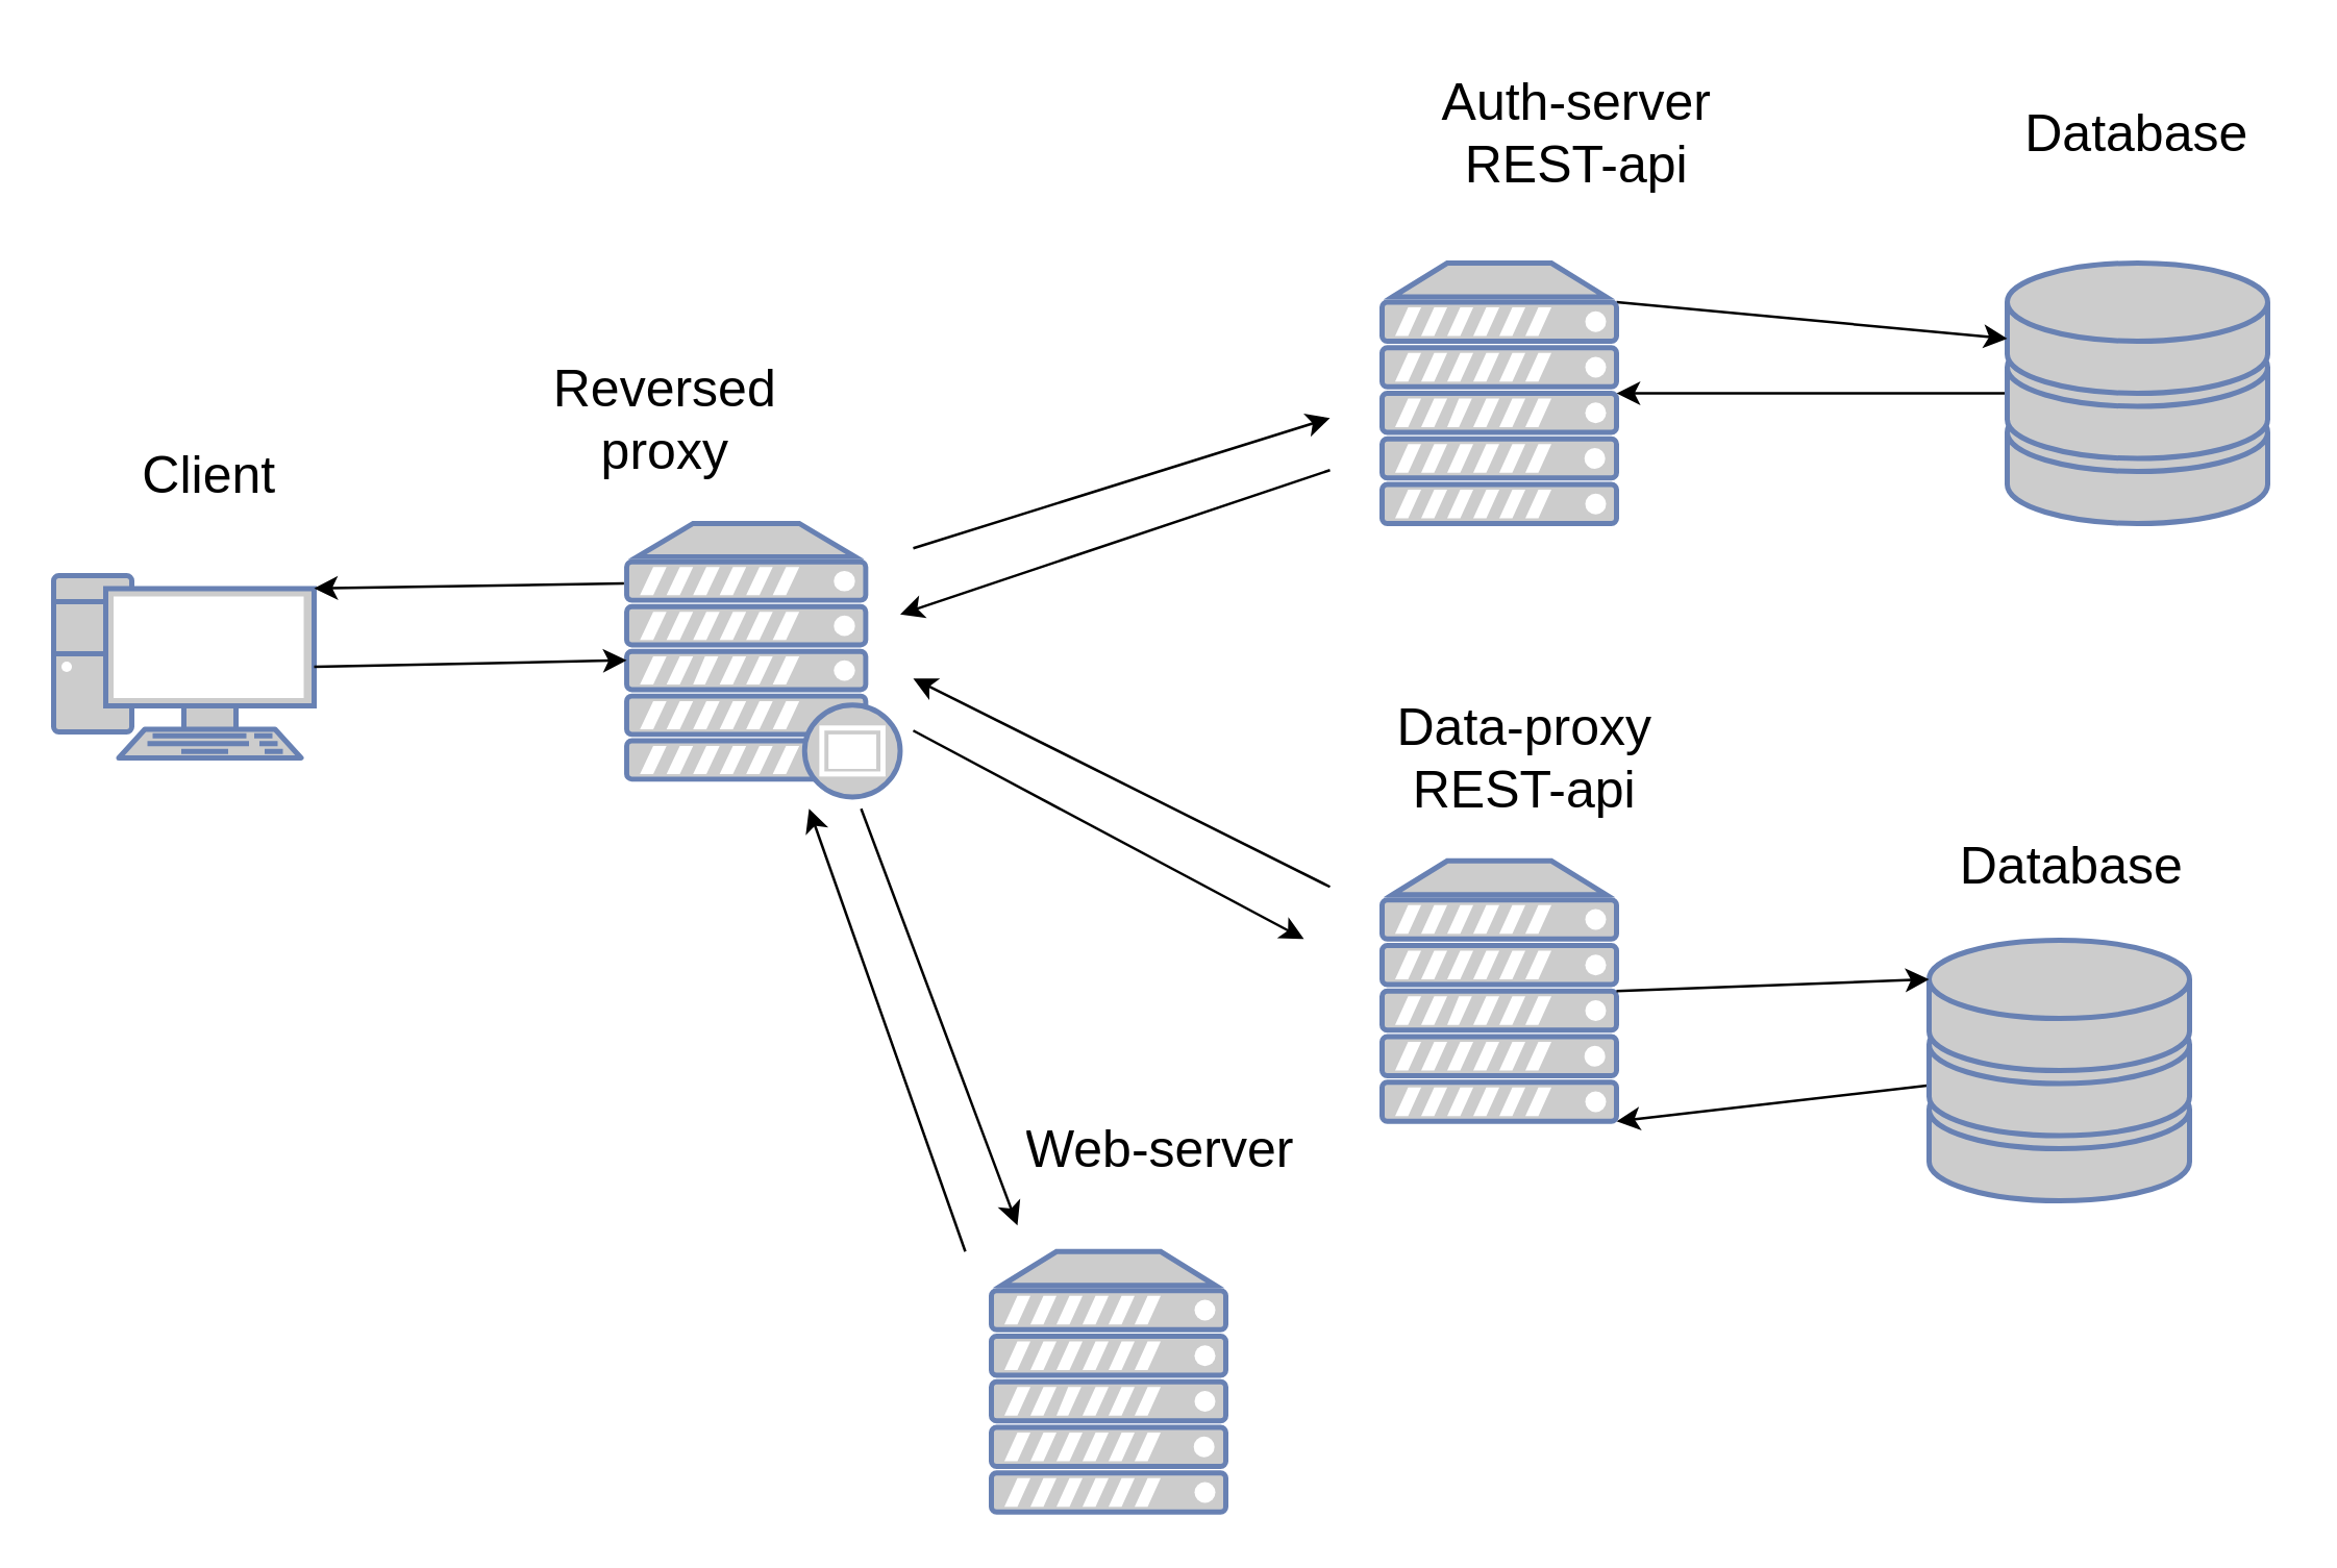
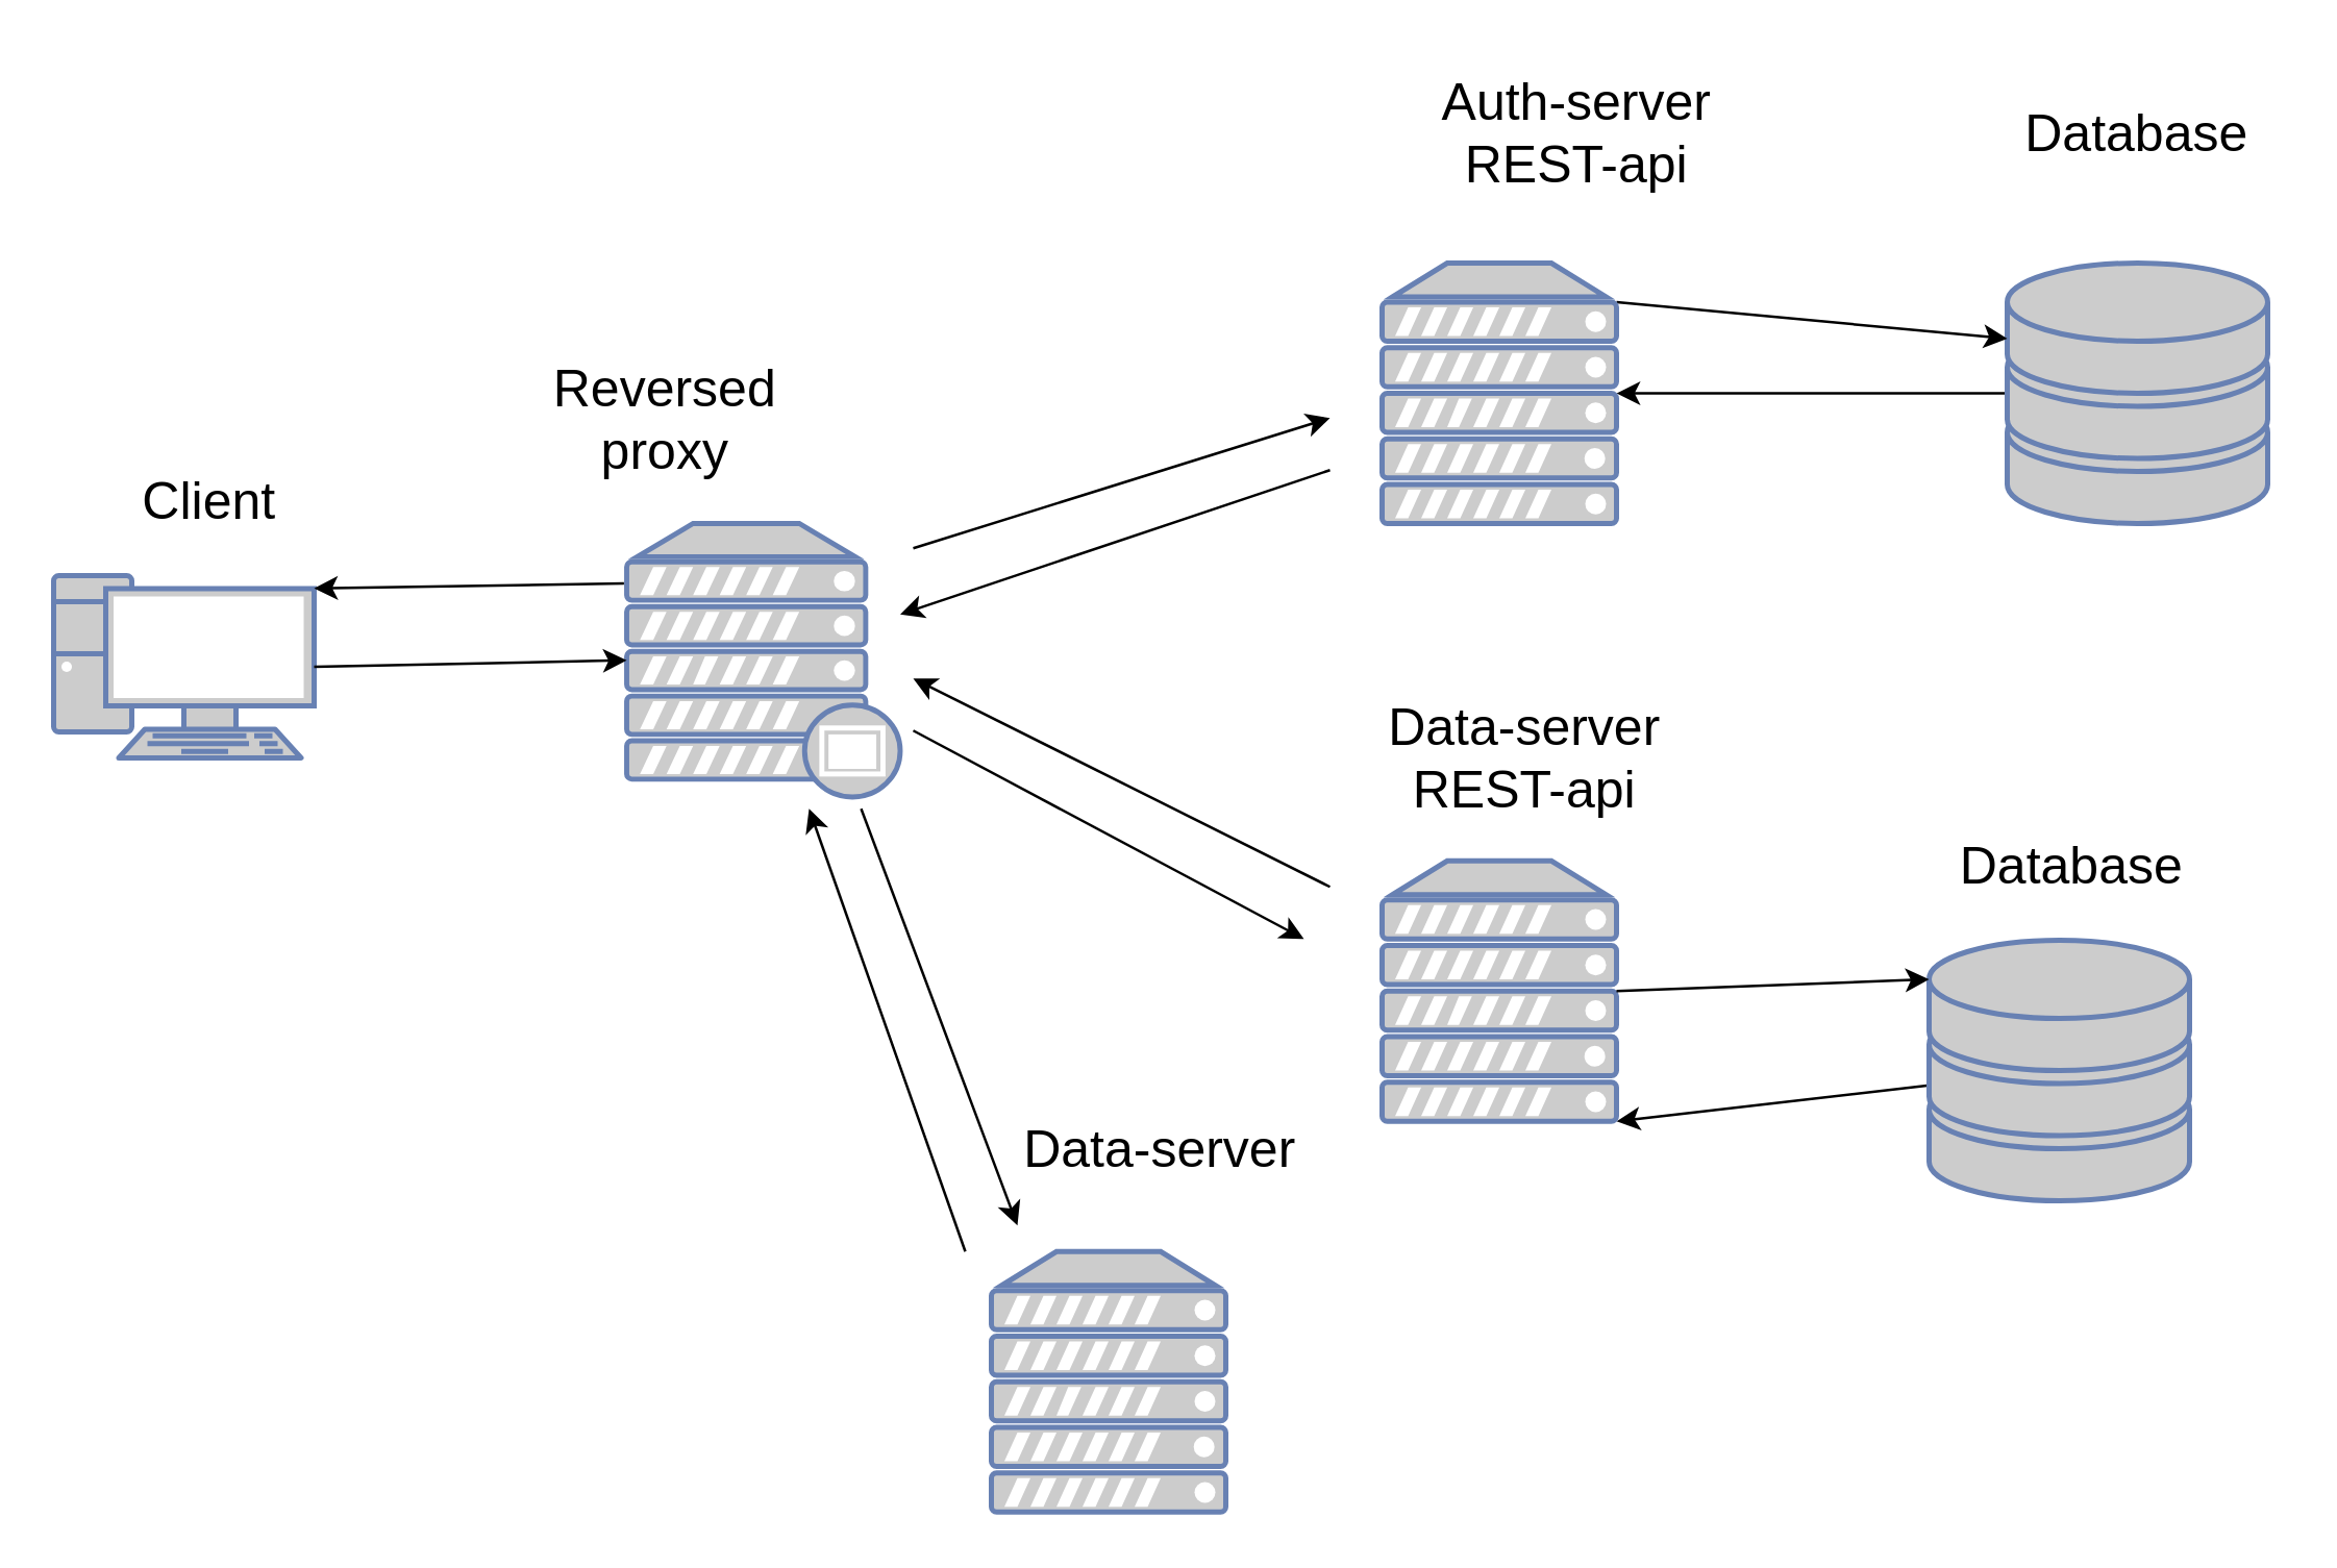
- <mxCell id="21" value="Client" style="text;html=1;strokeColor=none;fillColor=none;align=center;verticalAlign=middle;whiteSpace=wrap;overflow=hidden;fontSize=20;" vertex="1" parent="1"><mxGeometry x="40" y="160.5" width="80" height="40" as="geometry" /></mxCell>
+ <mxCell id="21" value="Client" style="text;html=1;strokeColor=none;fillColor=none;align=center;verticalAlign=middle;whiteSpace=wrap;overflow=hidden;fontSize=20;" vertex="1" parent="1"><mxGeometry x="40" y="170.5" width="80" height="40" as="geometry" /></mxCell>
- <mxCell id="26" value="Data-proxy&lt;br&gt;REST-api" style="text;html=1;strokeColor=none;fillColor=none;align=center;verticalAlign=middle;whiteSpace=wrap;overflow=hidden;fontSize=20;" vertex="1" parent="1"><mxGeometry x="530" y="260" width="110" height="60" as="geometry" /></mxCell>
+ <mxCell id="26" value="Data-server&lt;br&gt;REST-api" style="text;html=1;strokeColor=none;fillColor=none;align=center;verticalAlign=middle;whiteSpace=wrap;overflow=hidden;fontSize=20;" vertex="1" parent="1"><mxGeometry x="530" y="260" width="110" height="60" as="geometry" /></mxCell>
- <mxCell id="23" value="Web-server" style="text;html=1;strokeColor=none;fillColor=none;align=center;verticalAlign=middle;whiteSpace=wrap;overflow=hidden;fontSize=20;" vertex="1" parent="1"><mxGeometry x="390" y="410" width="110" height="60" as="geometry" /></mxCell>
+ <mxCell id="23" value="Data-server" style="text;html=1;strokeColor=none;fillColor=none;align=center;verticalAlign=middle;whiteSpace=wrap;overflow=hidden;fontSize=20;" vertex="1" parent="1"><mxGeometry x="390" y="410" width="110" height="60" as="geometry" /></mxCell>
